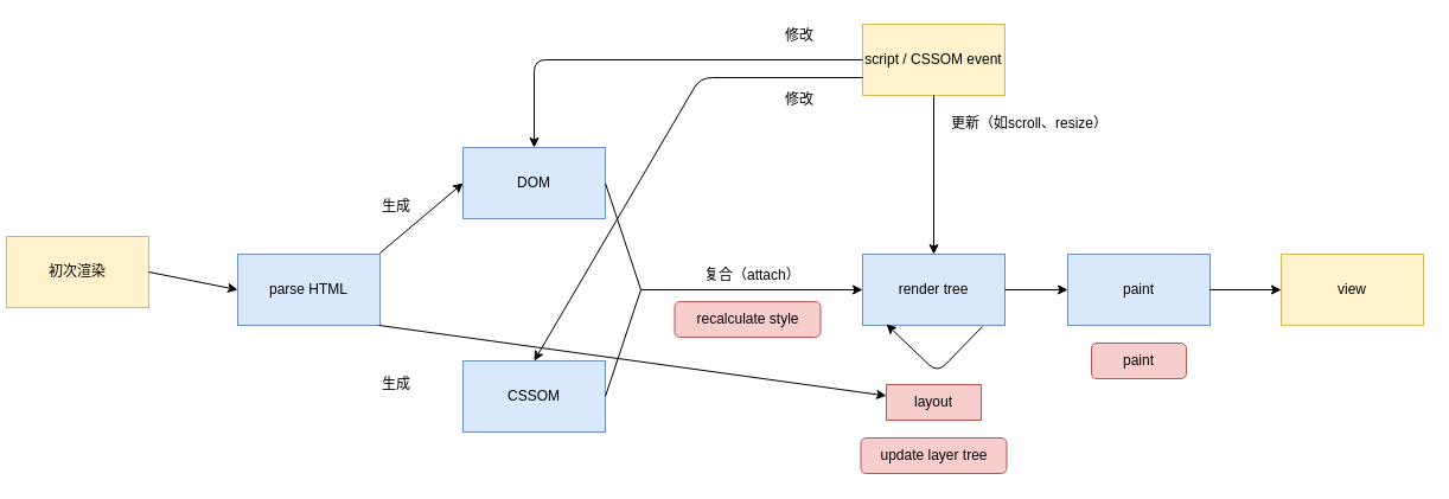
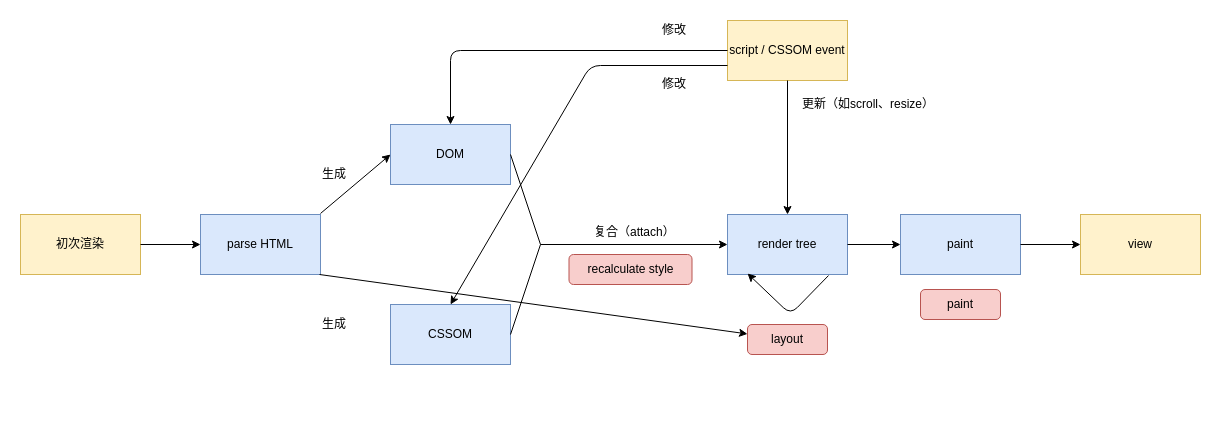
- <mxCell id="2" value="初次渲染" style="rounded=0;whiteSpace=wrap;html=1;fillColor=#fff2cc;strokeColor=#d6b656;" vertex="1" parent="1"><mxGeometry x="5" y="199" width="120" height="60" as="geometry" /></mxCell>
+ <mxCell id="2" value="初次渲染" style="rounded=0;whiteSpace=wrap;html=1;fillColor=#fff2cc;strokeColor=#d6b656;" vertex="1" parent="1"><mxGeometry x="20" y="214" width="120" height="60" as="geometry" /></mxCell>
- <mxCell id="29" value="&lt;span&gt;layout&lt;/span&gt;" style="whiteSpace=wrap;html=1;fillColor=#f8cecc;strokeColor=#b85450;rounded=0;" vertex="1" parent="1"><mxGeometry x="747" y="324" width="80" height="30" as="geometry" /></mxCell>
+ <mxCell id="29" value="&lt;span&gt;layout&lt;/span&gt;" style="rounded=1;whiteSpace=wrap;html=1;fillColor=#f8cecc;strokeColor=#b85450;" vertex="1" parent="1"><mxGeometry x="747" y="324" width="80" height="30" as="geometry" /></mxCell>
- <mxCell id="28" value="&lt;span&gt;update layer tree&lt;/span&gt;" style="rounded=1;whiteSpace=wrap;html=1;fillColor=#f8cecc;strokeColor=#b85450;" vertex="1" parent="1"><mxGeometry x="725.5" y="369" width="123" height="30" as="geometry" /></mxCell>
